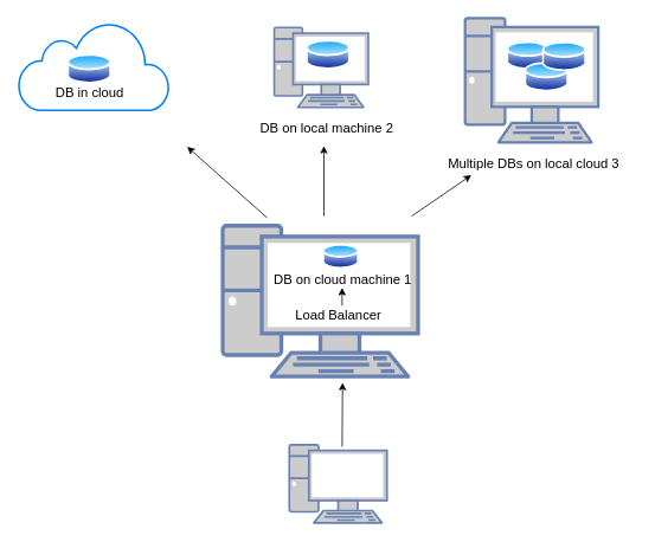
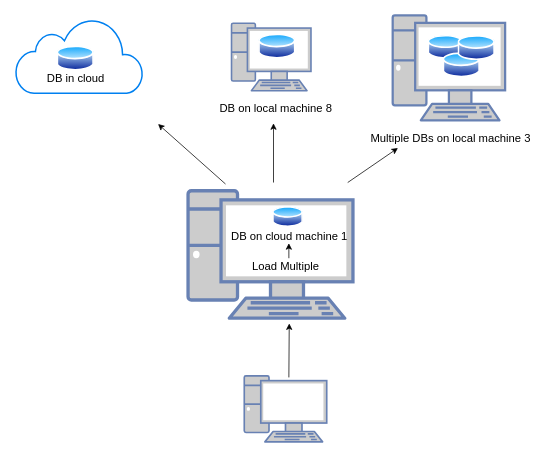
- <mxCell id="18" value="&lt;font style=&quot;font-size: 15px&quot;&gt;DB on local machine 2&lt;/font&gt;" style="text;html=1;align=center;verticalAlign=middle;resizable=0;points=[];autosize=1;strokeColor=none;fillColor=none;" vertex="1" parent="1"><mxGeometry x="282" y="134" width="170" height="20" as="geometry" /></mxCell>
+ <mxCell id="18" value="&lt;font style=&quot;font-size: 15px&quot;&gt;DB on local machine 8&lt;/font&gt;" style="text;html=1;align=center;verticalAlign=middle;resizable=0;points=[];autosize=1;strokeColor=none;fillColor=none;" vertex="1" parent="1"><mxGeometry x="282" y="134" width="170" height="20" as="geometry" /></mxCell>
- <mxCell id="19" value="&lt;font style=&quot;font-size: 15px&quot;&gt;Multiple DBs on local cloud 3&lt;/font&gt;" style="text;html=1;align=center;verticalAlign=middle;resizable=0;points=[];autosize=1;strokeColor=none;fillColor=none;" vertex="1" parent="1"><mxGeometry x="485" y="174" width="230" height="20" as="geometry" /></mxCell>
+ <mxCell id="19" value="&lt;font style=&quot;font-size: 15px&quot;&gt;Multiple DBs on local machine 3&lt;/font&gt;" style="text;html=1;align=center;verticalAlign=middle;resizable=0;points=[];autosize=1;strokeColor=none;fillColor=none;" vertex="1" parent="1"><mxGeometry x="485" y="174" width="230" height="20" as="geometry" /></mxCell>
- <mxCell id="20" value="&lt;font style=&quot;font-size: 15px&quot;&gt;Load Balancer&lt;/font&gt;" style="text;html=1;align=center;verticalAlign=middle;resizable=0;points=[];autosize=1;strokeColor=none;fillColor=none;" vertex="1" parent="1"><mxGeometry x="325" y="344" width="110" height="20" as="geometry" /></mxCell>
+ <mxCell id="20" value="&lt;font style=&quot;font-size: 15px&quot;&gt;Load Multiple&lt;/font&gt;" style="text;html=1;align=center;verticalAlign=middle;resizable=0;points=[];autosize=1;strokeColor=none;fillColor=none;" vertex="1" parent="1"><mxGeometry x="325" y="344" width="110" height="20" as="geometry" /></mxCell>
